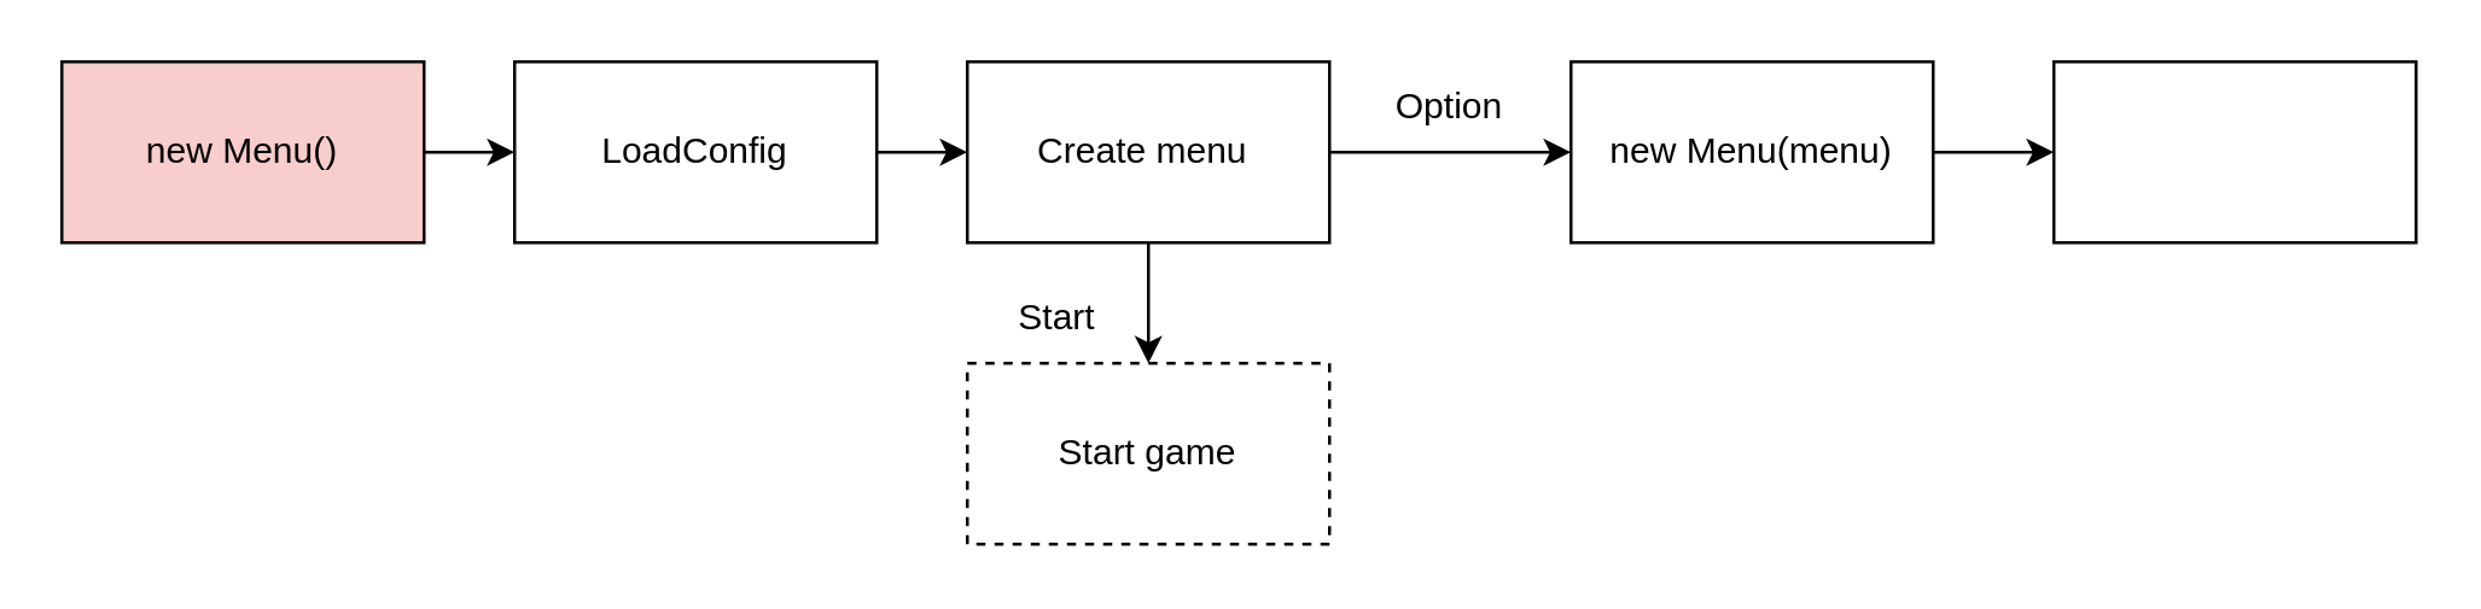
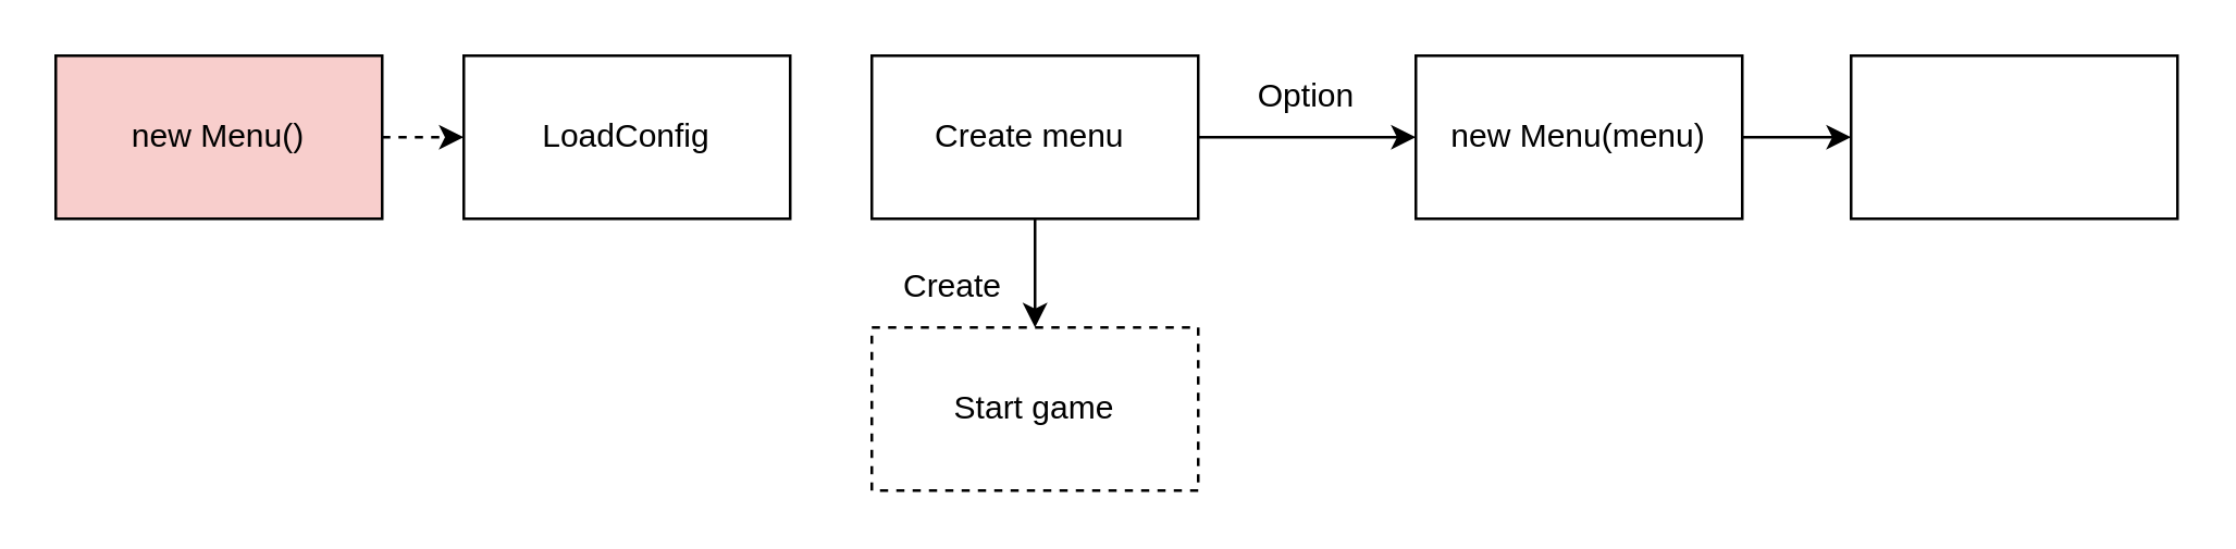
- <mxCell id="3" value="" style="endArrow=classic;html=1;rounded=0;exitX=1;exitY=0.5;exitDx=0;exitDy=0;" edge="1" parent="1" source="2" target="4"><mxGeometry width="50" height="50" relative="1" as="geometry"><mxPoint x="350" y="200" as="sourcePoint" /><mxPoint x="180" y="50" as="targetPoint" /></mxGeometry></mxCell>
+ <mxCell id="3" value="" style="endArrow=classic;html=1;rounded=0;exitX=1;exitY=0.5;exitDx=0;exitDy=0;dashed=1;" edge="1" parent="1" source="2" target="4"><mxGeometry width="50" height="50" relative="1" as="geometry"><mxPoint x="350" y="200" as="sourcePoint" /><mxPoint x="180" y="50" as="targetPoint" /></mxGeometry></mxCell>
- <mxCell id="5" value="" style="endArrow=classic;html=1;rounded=0;exitX=1;exitY=0.5;exitDx=0;exitDy=0;" edge="1" parent="1" source="4" target="6"><mxGeometry width="50" height="50" relative="1" as="geometry"><mxPoint x="350" y="200" as="sourcePoint" /><mxPoint x="380" y="50" as="targetPoint" /></mxGeometry></mxCell>
- <mxCell id="12" value="Start" style="text;html=1;strokeColor=none;fillColor=none;align=center;verticalAlign=middle;whiteSpace=wrap;rounded=0;" vertex="1" parent="1"><mxGeometry x="320" y="90" width="60" height="30" as="geometry" /></mxCell>
+ <mxCell id="12" value="Create" style="text;html=1;strokeColor=none;fillColor=none;align=center;verticalAlign=middle;whiteSpace=wrap;rounded=0;" vertex="1" parent="1"><mxGeometry x="320" y="90" width="60" height="30" as="geometry" /></mxCell>
